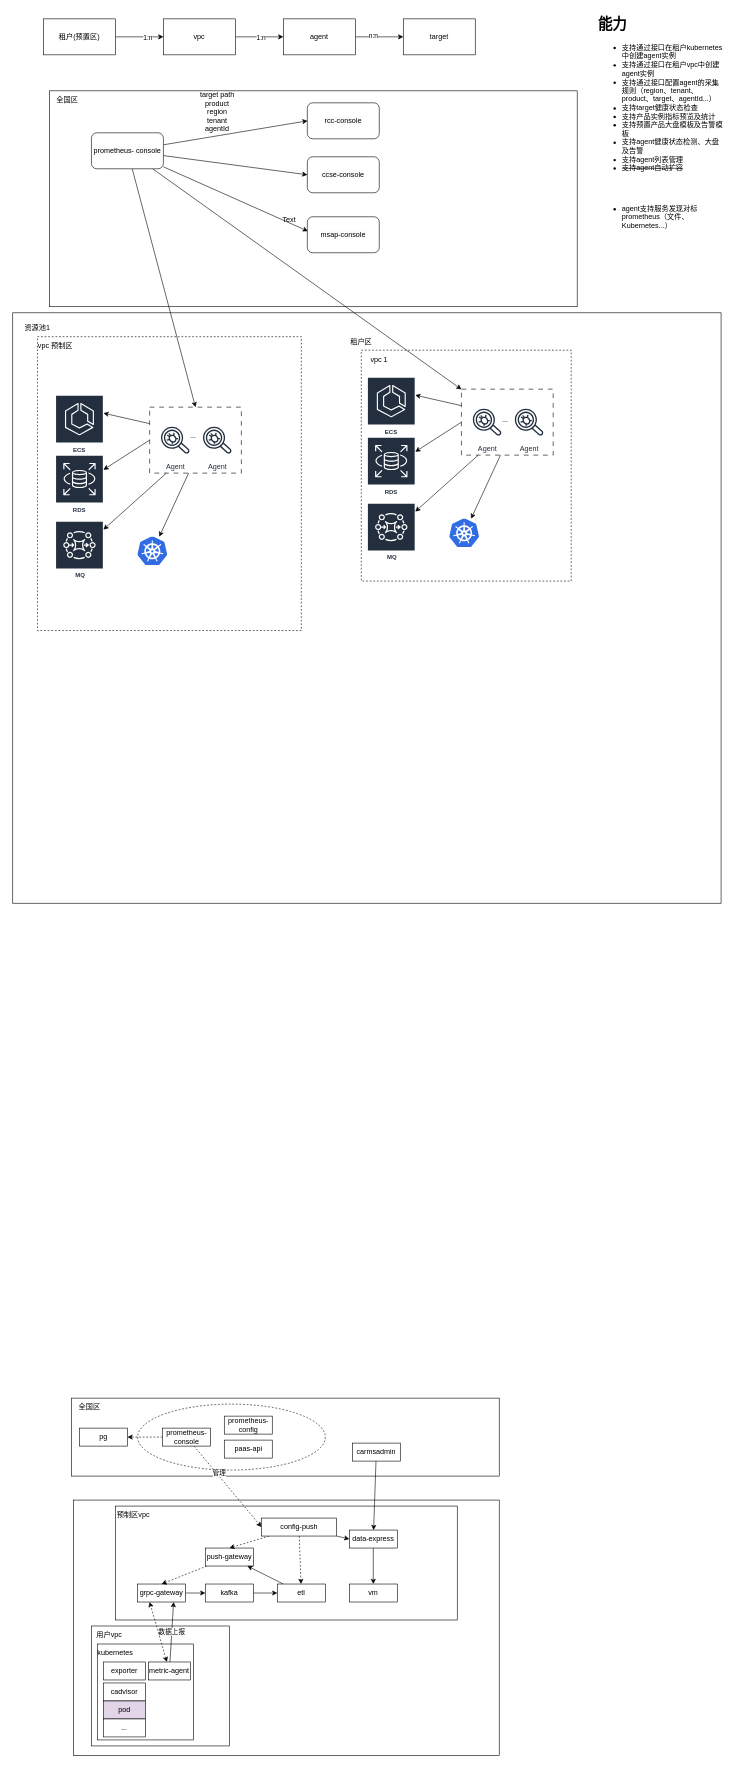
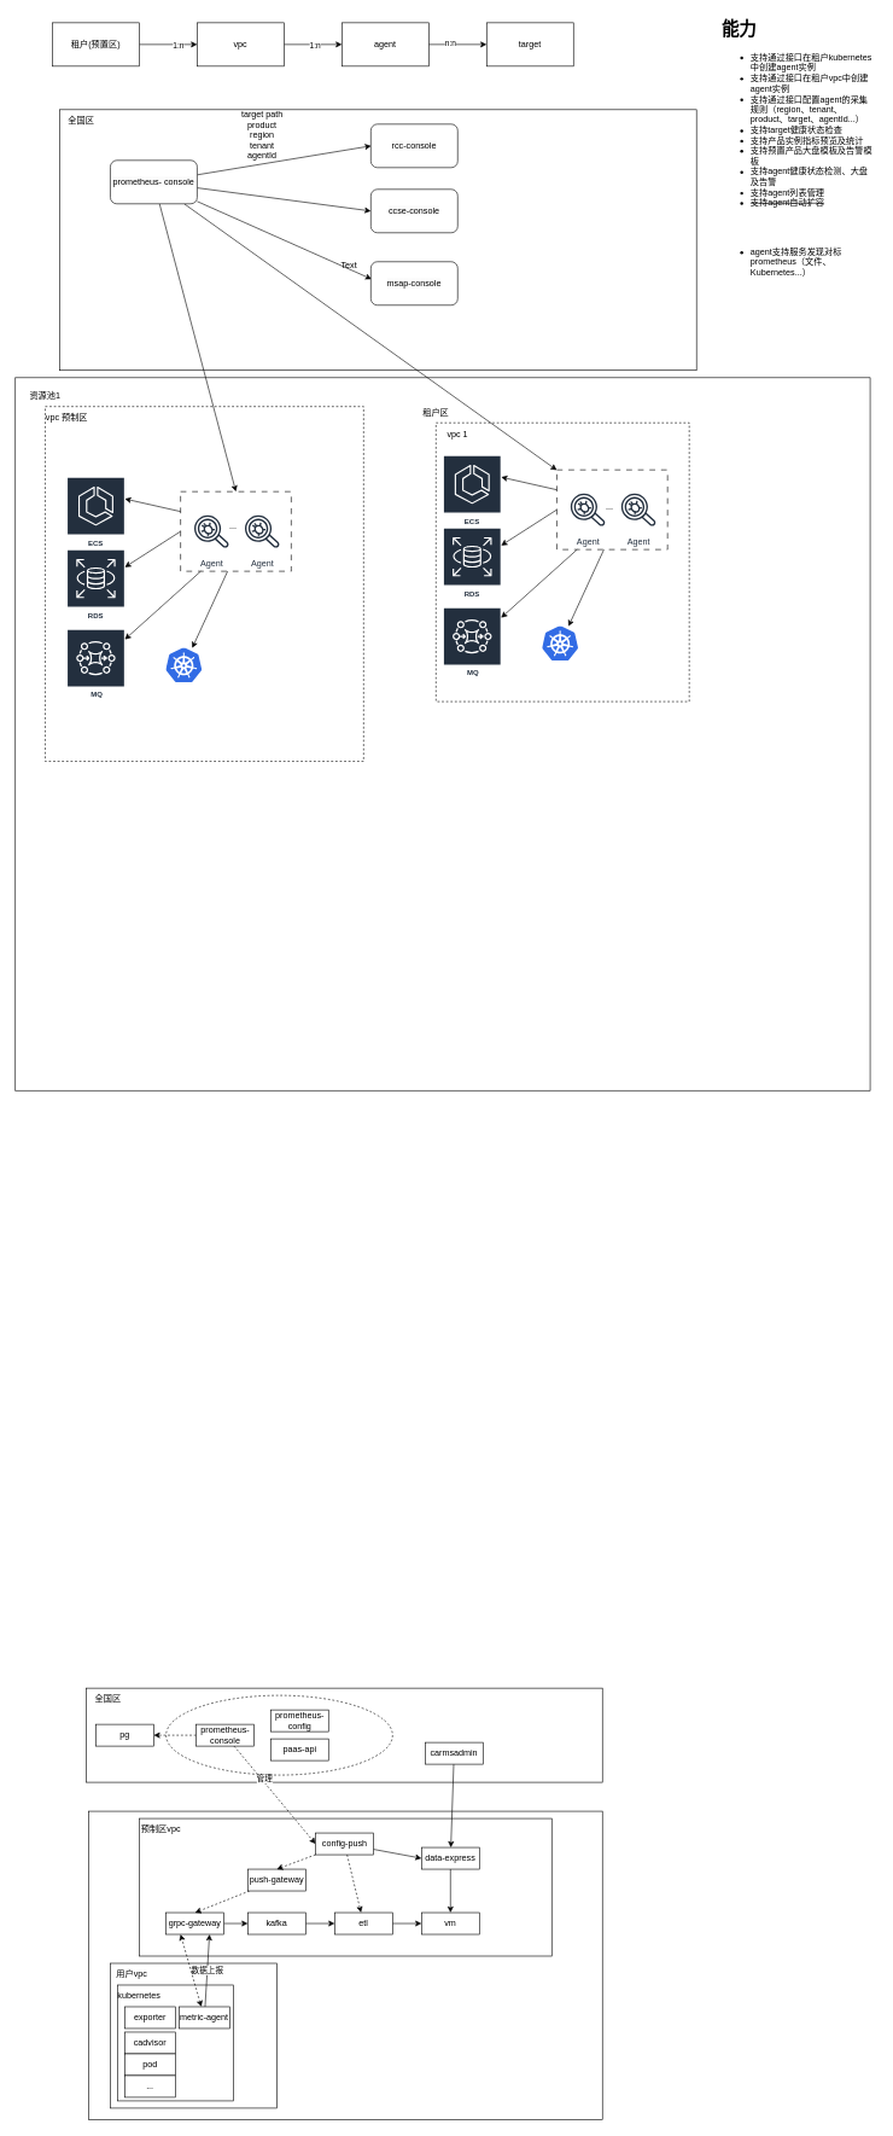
- <mxCell id="95" value="config-push" style="rounded=0;whiteSpace=wrap;html=1;" vertex="1" parent="1"><mxGeometry x="435.5" y="2530" width="125" height="30" as="geometry" /></mxCell>
+ <mxCell id="95" value="config-push" style="rounded=0;whiteSpace=wrap;html=1;" vertex="1" parent="1"><mxGeometry x="435.5" y="2530" width="80" height="30" as="geometry" /></mxCell>
- <mxCell id="83" style="edgeStyle=none;html=1;" edge="1" parent="1" source="84" target="80"><mxGeometry relative="1" as="geometry" /></mxCell>
+ <mxCell id="83" style="edgeStyle=none;html=1;entryX=0;entryY=0.5;entryDx=0;entryDy=0;" edge="1" parent="1" source="84" target="85"><mxGeometry relative="1" as="geometry" /></mxCell>
- <mxCell id="72" value="pod" style="rounded=0;whiteSpace=wrap;html=1;fillColor=#e1d5e7;" vertex="1" parent="1"><mxGeometry x="172" y="2835" width="70" height="30" as="geometry" /></mxCell>
+ <mxCell id="72" value="pod" style="rounded=0;whiteSpace=wrap;html=1;" vertex="1" parent="1"><mxGeometry x="172" y="2835" width="70" height="30" as="geometry" /></mxCell>
